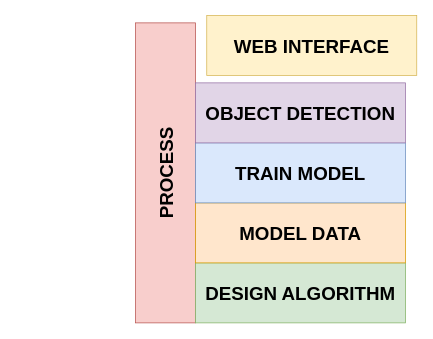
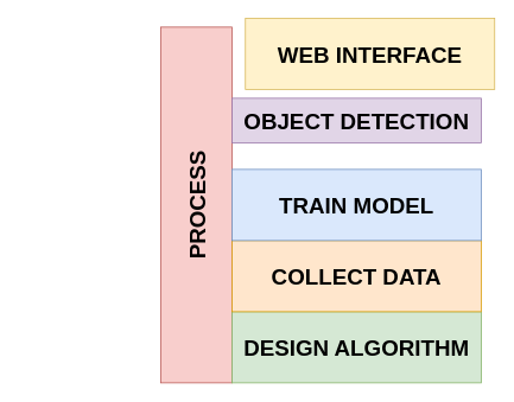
- <mxCell id="6" value="&lt;b&gt;OBJECT DETECTION&lt;/b&gt;" style="rounded=0;whiteSpace=wrap;html=1;fontSize=25;fillColor=#e1d5e7;strokeColor=#9673a6;" parent="1" vertex="1"><mxGeometry x="260" y="110" width="280" height="80" as="geometry" /></mxCell>
+ <mxCell id="6" value="&lt;b&gt;OBJECT DETECTION&lt;/b&gt;" style="rounded=0;whiteSpace=wrap;html=1;fontSize=25;fillColor=#e1d5e7;strokeColor=#9673a6;" parent="1" vertex="1"><mxGeometry x="260" y="110" width="280" height="50" as="geometry" /></mxCell>
- <mxCell id="4" value="&lt;b&gt;MODEL DATA&lt;/b&gt;" style="rounded=0;whiteSpace=wrap;html=1;fontSize=25;fillColor=#ffe6cc;strokeColor=#d79b00;" parent="1" vertex="1"><mxGeometry x="260" y="270" width="280" height="80" as="geometry" /></mxCell>
+ <mxCell id="4" value="&lt;b&gt;COLLECT DATA&lt;/b&gt;" style="rounded=0;whiteSpace=wrap;html=1;fontSize=25;fillColor=#ffe6cc;strokeColor=#d79b00;" parent="1" vertex="1"><mxGeometry x="260" y="270" width="280" height="80" as="geometry" /></mxCell>
